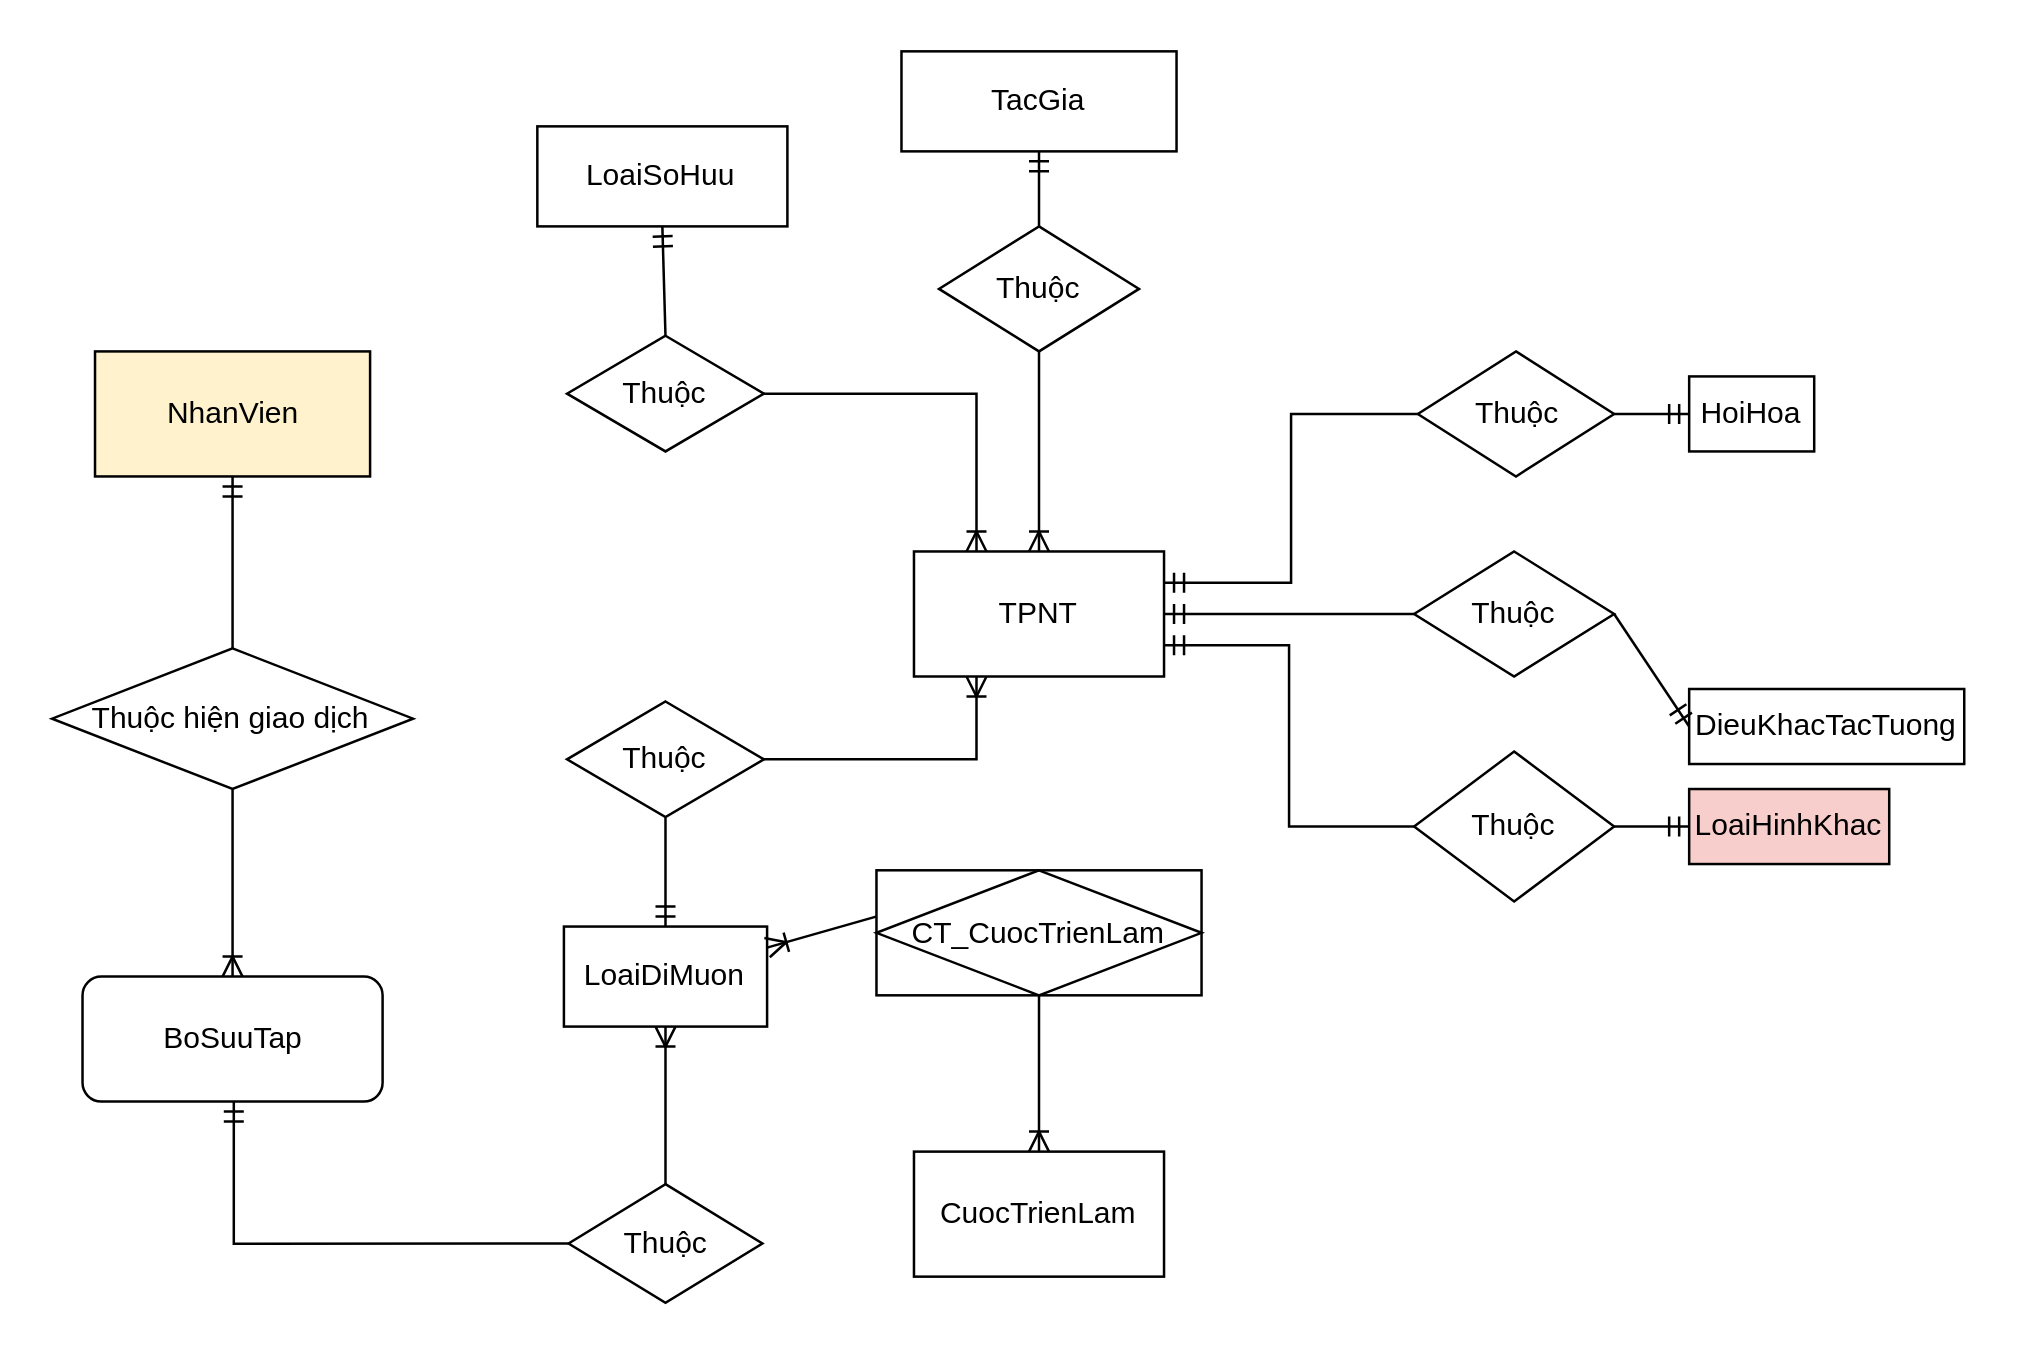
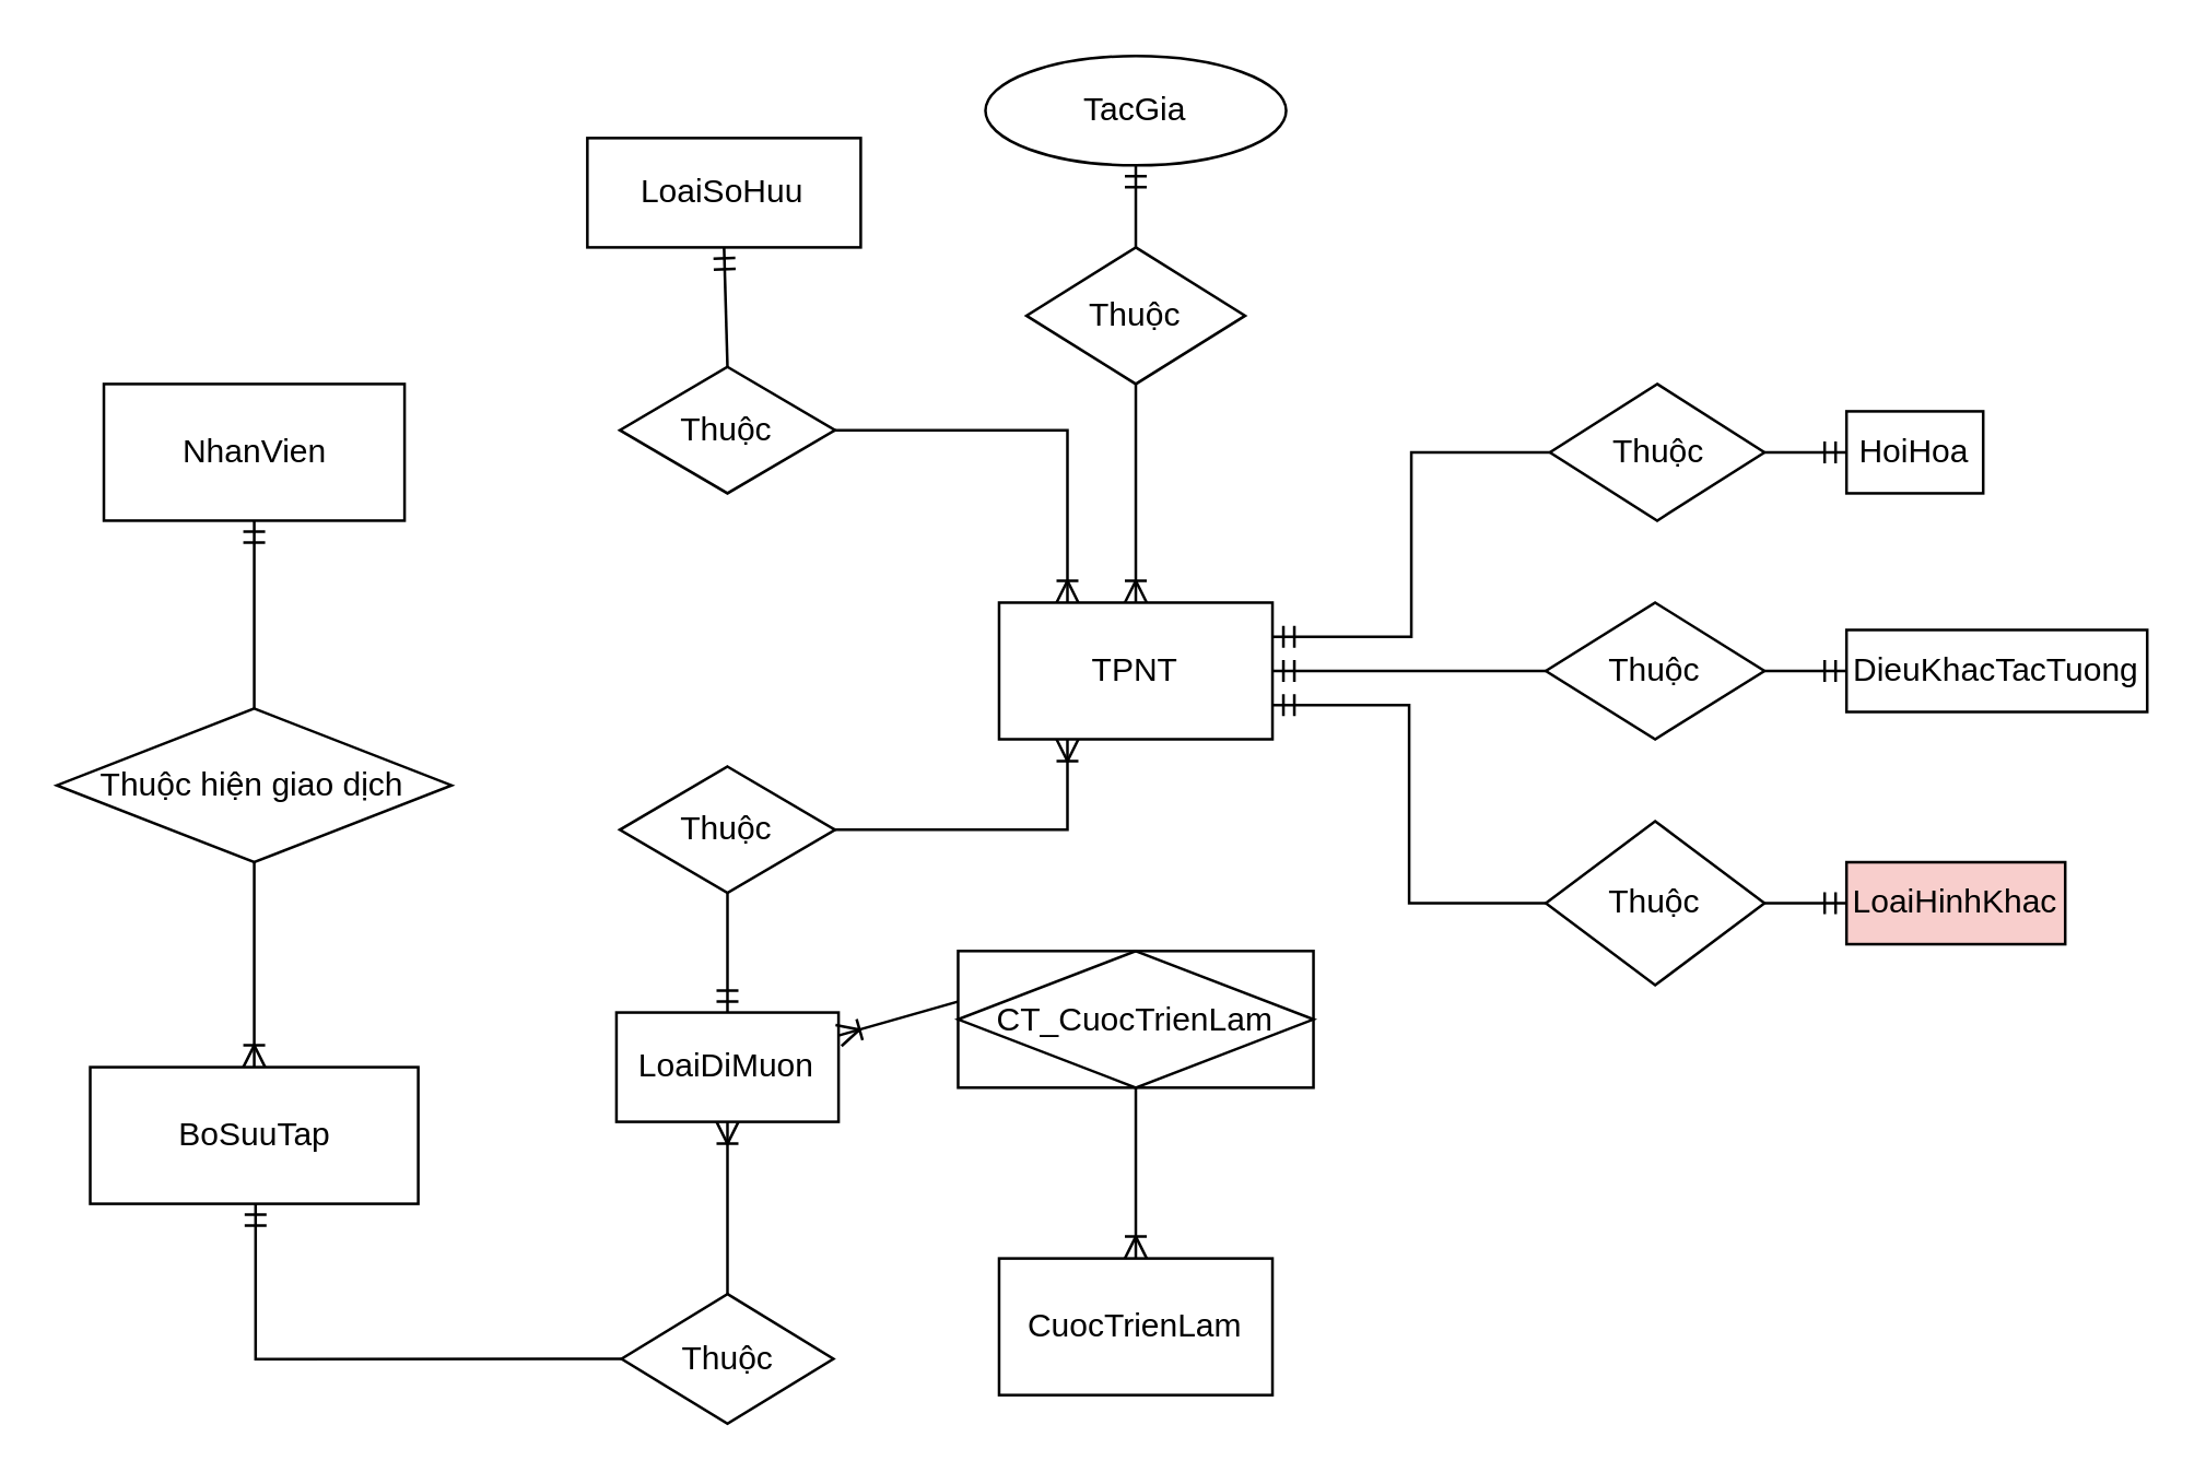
- <mxCell id="4" value="TacGia" style="whiteSpace=wrap;html=1;align=center;" parent="1" vertex="1"><mxGeometry x="360" y="20" width="110" height="40" as="geometry" /></mxCell>
+ <mxCell id="4" value="TacGia" style="ellipse;whiteSpace=wrap;html=1;align=center;" parent="1" vertex="1"><mxGeometry x="360" y="20" width="110" height="40" as="geometry" /></mxCell>
- <mxCell id="38" value="NhanVien" style="whiteSpace=wrap;html=1;align=center;fillColor=#fff2cc;" parent="1" vertex="1"><mxGeometry x="37.5" y="140" width="110" height="50" as="geometry" /></mxCell>
+ <mxCell id="38" value="NhanVien" style="whiteSpace=wrap;html=1;align=center;" parent="1" vertex="1"><mxGeometry x="37.5" y="140" width="110" height="50" as="geometry" /></mxCell>
- <mxCell id="12" value="DieuKhacTacTuong" style="whiteSpace=wrap;html=1;align=center;" parent="1" vertex="1"><mxGeometry x="675" y="275" width="110" height="30" as="geometry" /></mxCell>
+ <mxCell id="12" value="DieuKhacTacTuong" style="whiteSpace=wrap;html=1;align=center;" parent="1" vertex="1"><mxGeometry x="675" y="230" width="110" height="30" as="geometry" /></mxCell>
- <mxCell id="34" value="BoSuuTap" style="whiteSpace=wrap;html=1;align=center;rounded=1;" parent="1" vertex="1"><mxGeometry x="32.5" y="390" width="120" height="50" as="geometry" /></mxCell>
+ <mxCell id="34" value="BoSuuTap" style="whiteSpace=wrap;html=1;align=center;" parent="1" vertex="1"><mxGeometry x="32.5" y="390" width="120" height="50" as="geometry" /></mxCell>
